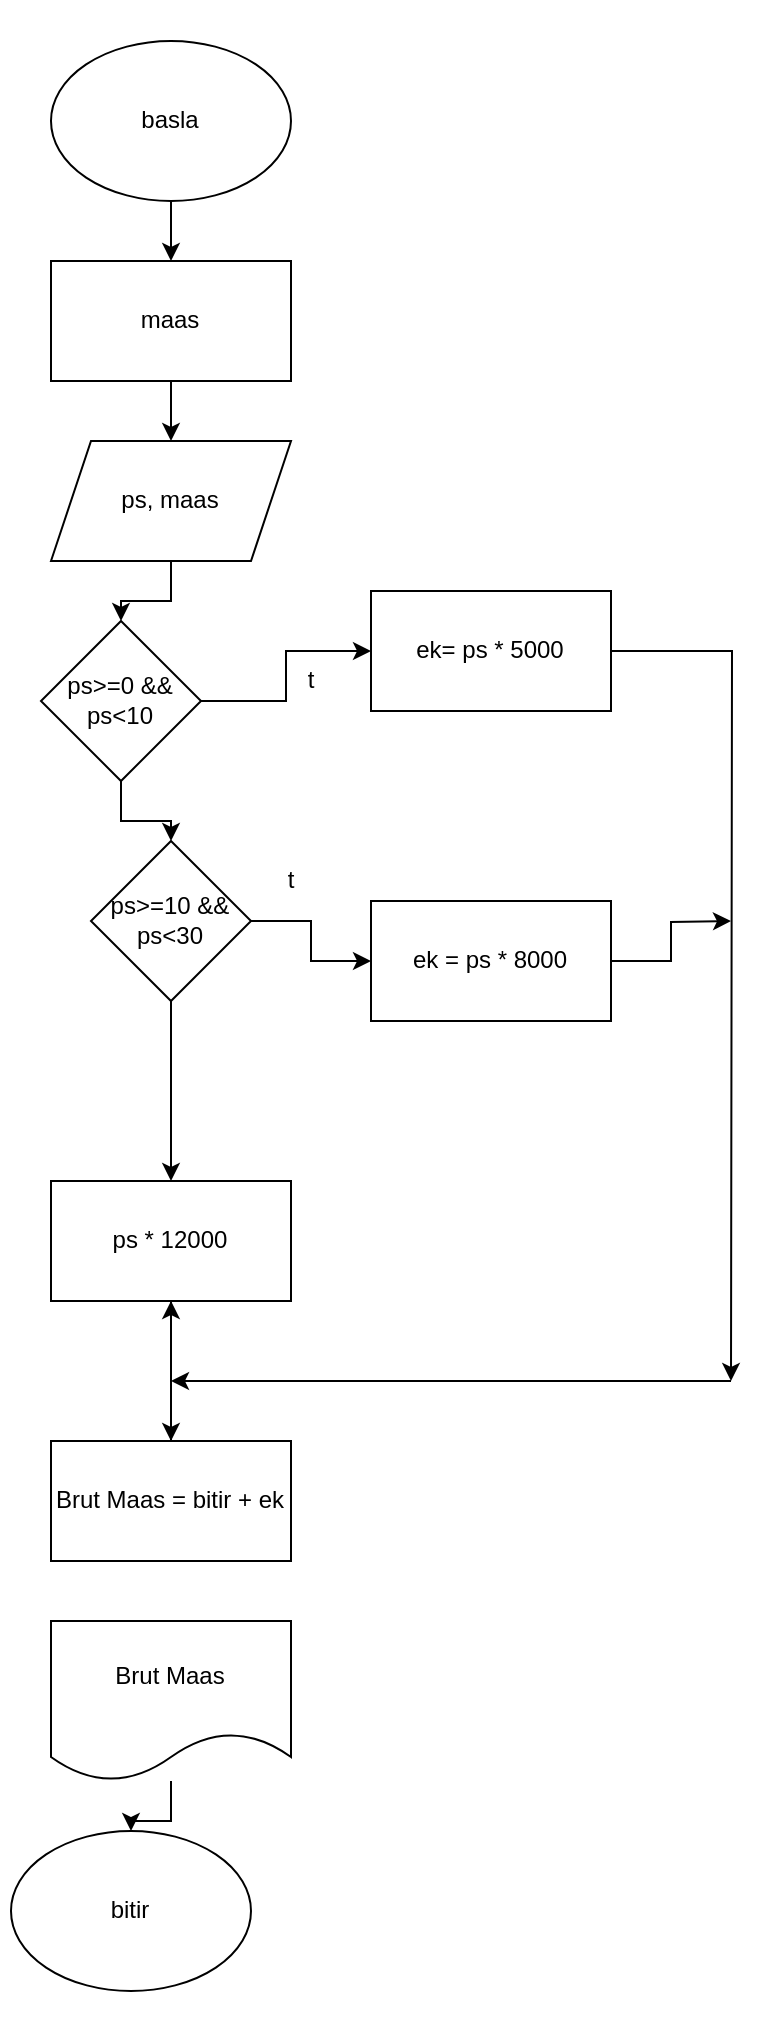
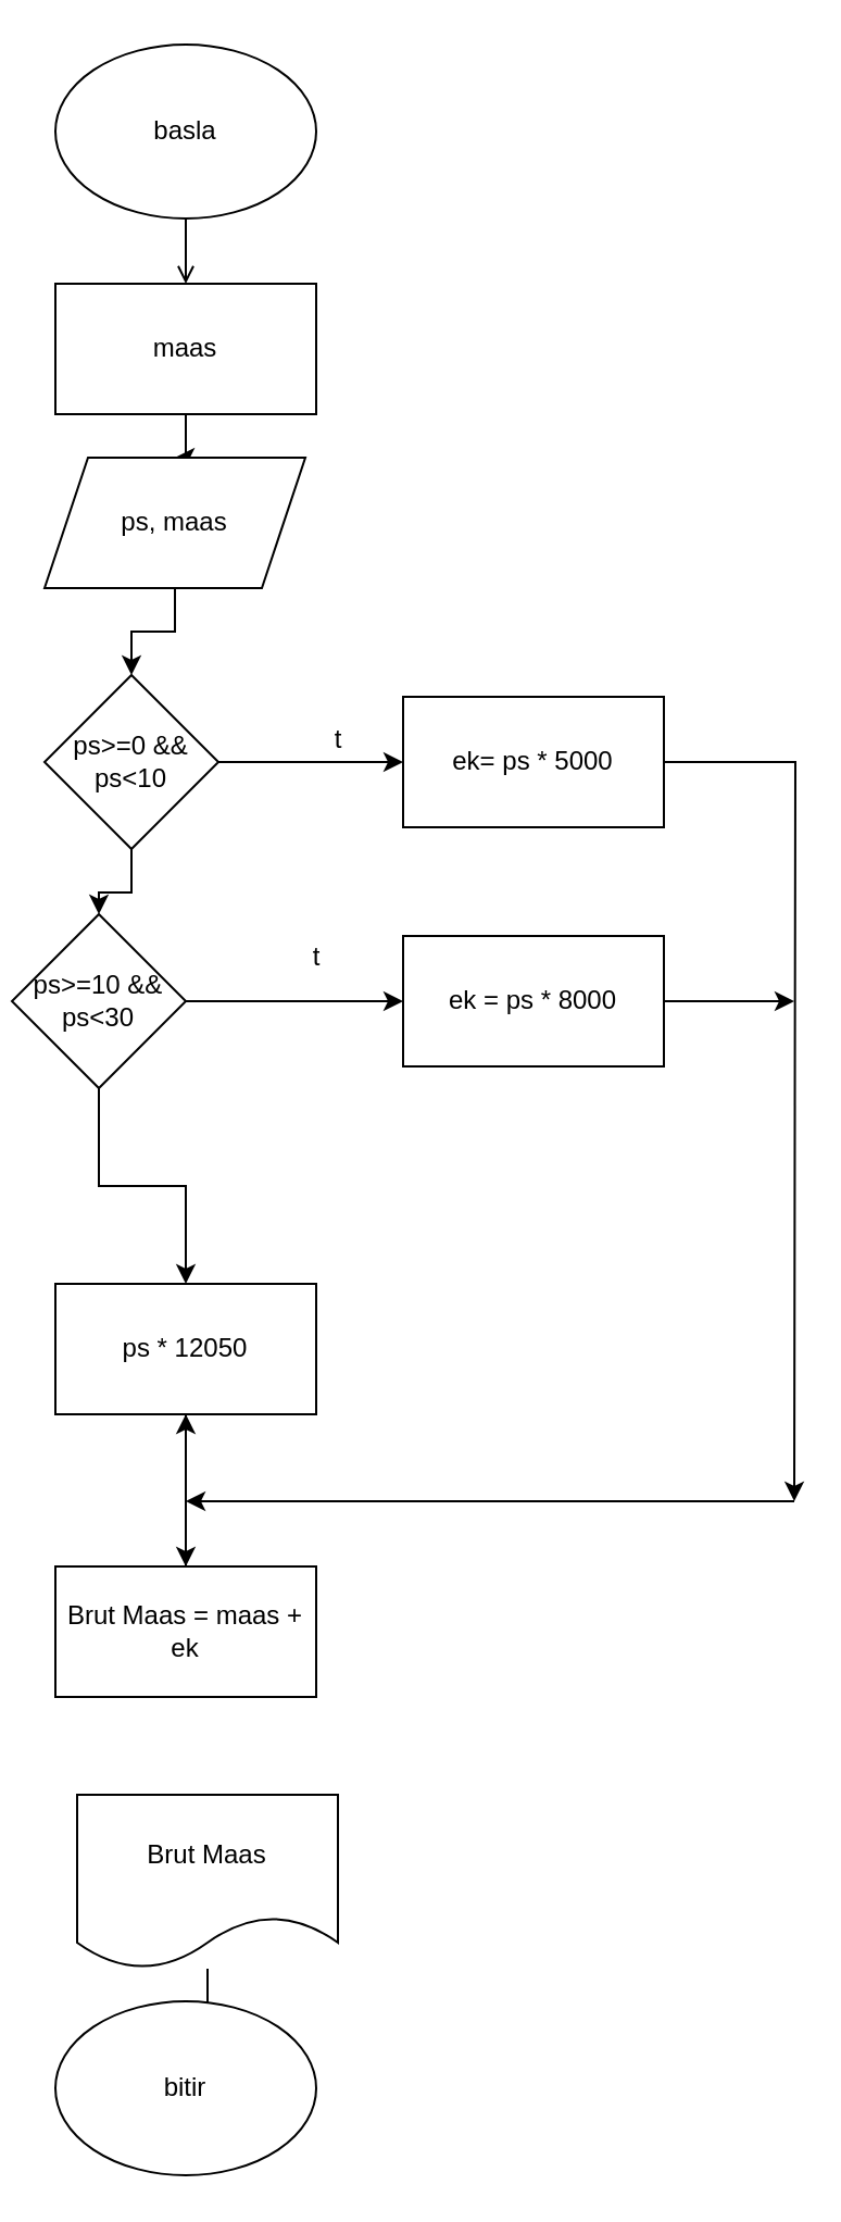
- <mxCell id="2" value="" style="edgeStyle=orthogonalEdgeStyle;rounded=0;orthogonalLoop=1;jettySize=auto;html=1;" edge="1" parent="1" source="3" target="5"><mxGeometry relative="1" as="geometry" /></mxCell>
+ <mxCell id="2" value="" style="edgeStyle=orthogonalEdgeStyle;rounded=0;orthogonalLoop=1;jettySize=auto;html=1;endArrow=open;" edge="1" parent="1" source="3" target="5"><mxGeometry relative="1" as="geometry" /></mxCell>
- <mxCell id="7" value="ps, maas" style="shape=parallelogram;perimeter=parallelogramPerimeter;whiteSpace=wrap;html=1;fixedSize=1;" vertex="1" parent="1"><mxGeometry x="25" y="220" width="120" height="60" as="geometry" /></mxCell>
+ <mxCell id="7" value="ps, maas" style="shape=parallelogram;perimeter=parallelogramPerimeter;whiteSpace=wrap;html=1;fixedSize=1;" vertex="1" parent="1"><mxGeometry x="20" y="210" width="120" height="60" as="geometry" /></mxCell>
- <mxCell id="12" value="ek= ps * 5000" style="whiteSpace=wrap;html=1;" vertex="1" parent="1"><mxGeometry x="185" y="295" width="120" height="60" as="geometry" /></mxCell>
+ <mxCell id="12" value="ek= ps * 5000" style="whiteSpace=wrap;html=1;" vertex="1" parent="1"><mxGeometry x="185" y="320" width="120" height="60" as="geometry" /></mxCell>
- <mxCell id="16" value="ps&amp;gt;=10 &amp;amp;&amp;amp; ps&amp;lt;30" style="rhombus;whiteSpace=wrap;html=1;" vertex="1" parent="1"><mxGeometry x="45" y="420" width="80" height="80" as="geometry" /></mxCell>
+ <mxCell id="16" value="ps&amp;gt;=10 &amp;amp;&amp;amp; ps&amp;lt;30" style="rhombus;whiteSpace=wrap;html=1;" vertex="1" parent="1"><mxGeometry x="5" y="420" width="80" height="80" as="geometry" /></mxCell>
- <mxCell id="18" value="ek = ps * 8000" style="whiteSpace=wrap;html=1;" vertex="1" parent="1"><mxGeometry x="185" y="450" width="120" height="60" as="geometry" /></mxCell>
+ <mxCell id="18" value="ek = ps * 8000" style="whiteSpace=wrap;html=1;" vertex="1" parent="1"><mxGeometry x="185" y="430" width="120" height="60" as="geometry" /></mxCell>
- <mxCell id="21" value="ps * 12000" style="whiteSpace=wrap;html=1;" vertex="1" parent="1"><mxGeometry x="25" y="590" width="120" height="60" as="geometry" /></mxCell>
+ <mxCell id="21" value="ps * 12050" style="whiteSpace=wrap;html=1;" vertex="1" parent="1"><mxGeometry x="25" y="590" width="120" height="60" as="geometry" /></mxCell>
- <mxCell id="23" value="Brut Maas = bitir + ek" style="rounded=0;whiteSpace=wrap;html=1;" vertex="1" parent="1"><mxGeometry x="25" y="720" width="120" height="60" as="geometry" /></mxCell>
+ <mxCell id="23" value="Brut Maas = maas + ek" style="rounded=0;whiteSpace=wrap;html=1;" vertex="1" parent="1"><mxGeometry x="25" y="720" width="120" height="60" as="geometry" /></mxCell>
- <mxCell id="26" value="Brut Maas" style="shape=document;whiteSpace=wrap;html=1;boundedLbl=1;rounded=0;" vertex="1" parent="1"><mxGeometry x="25" y="810" width="120" height="80" as="geometry" /></mxCell>
+ <mxCell id="26" value="Brut Maas" style="shape=document;whiteSpace=wrap;html=1;boundedLbl=1;rounded=0;" vertex="1" parent="1"><mxGeometry x="35" y="825" width="120" height="80" as="geometry" /></mxCell>
- <mxCell id="27" value="bitir" style="ellipse;whiteSpace=wrap;html=1;" vertex="1" parent="1"><mxGeometry x="5" y="915" width="120" height="80" as="geometry" /></mxCell>
+ <mxCell id="27" value="bitir" style="ellipse;whiteSpace=wrap;html=1;" vertex="1" parent="1"><mxGeometry x="25" y="920" width="120" height="80" as="geometry" /></mxCell>
